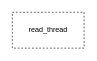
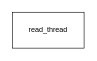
- <mxCell id="2" value="read_thread" style="rounded=0;whiteSpace=wrap;html=1;dashed=1;" vertex="1" parent="1"><mxGeometry x="20" y="20" width="120" height="60" as="geometry" /></mxCell>
+ <mxCell id="2" value="read_thread" style="rounded=0;whiteSpace=wrap;html=1;" vertex="1" parent="1"><mxGeometry x="20" y="20" width="120" height="60" as="geometry" /></mxCell>
